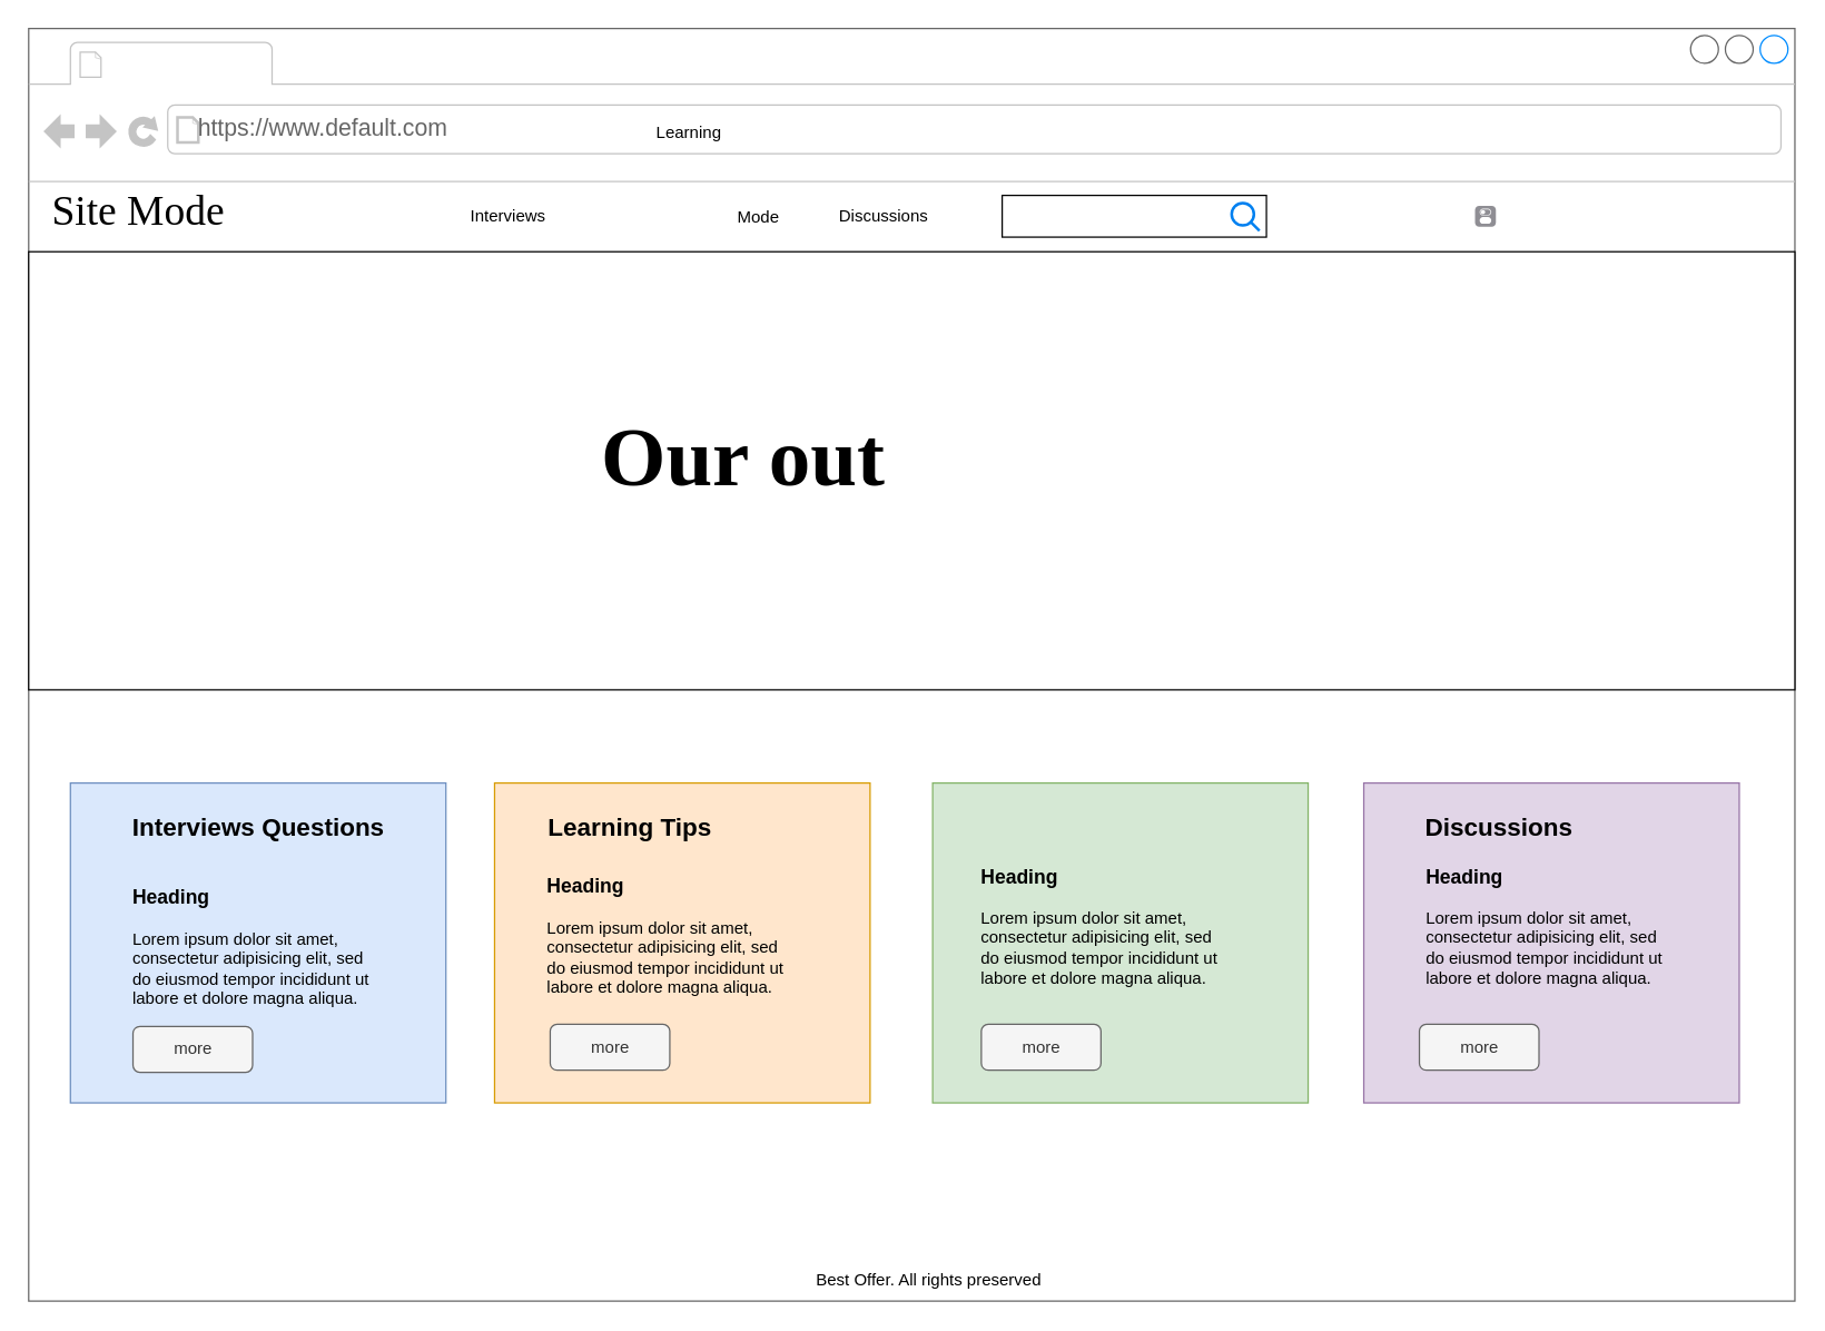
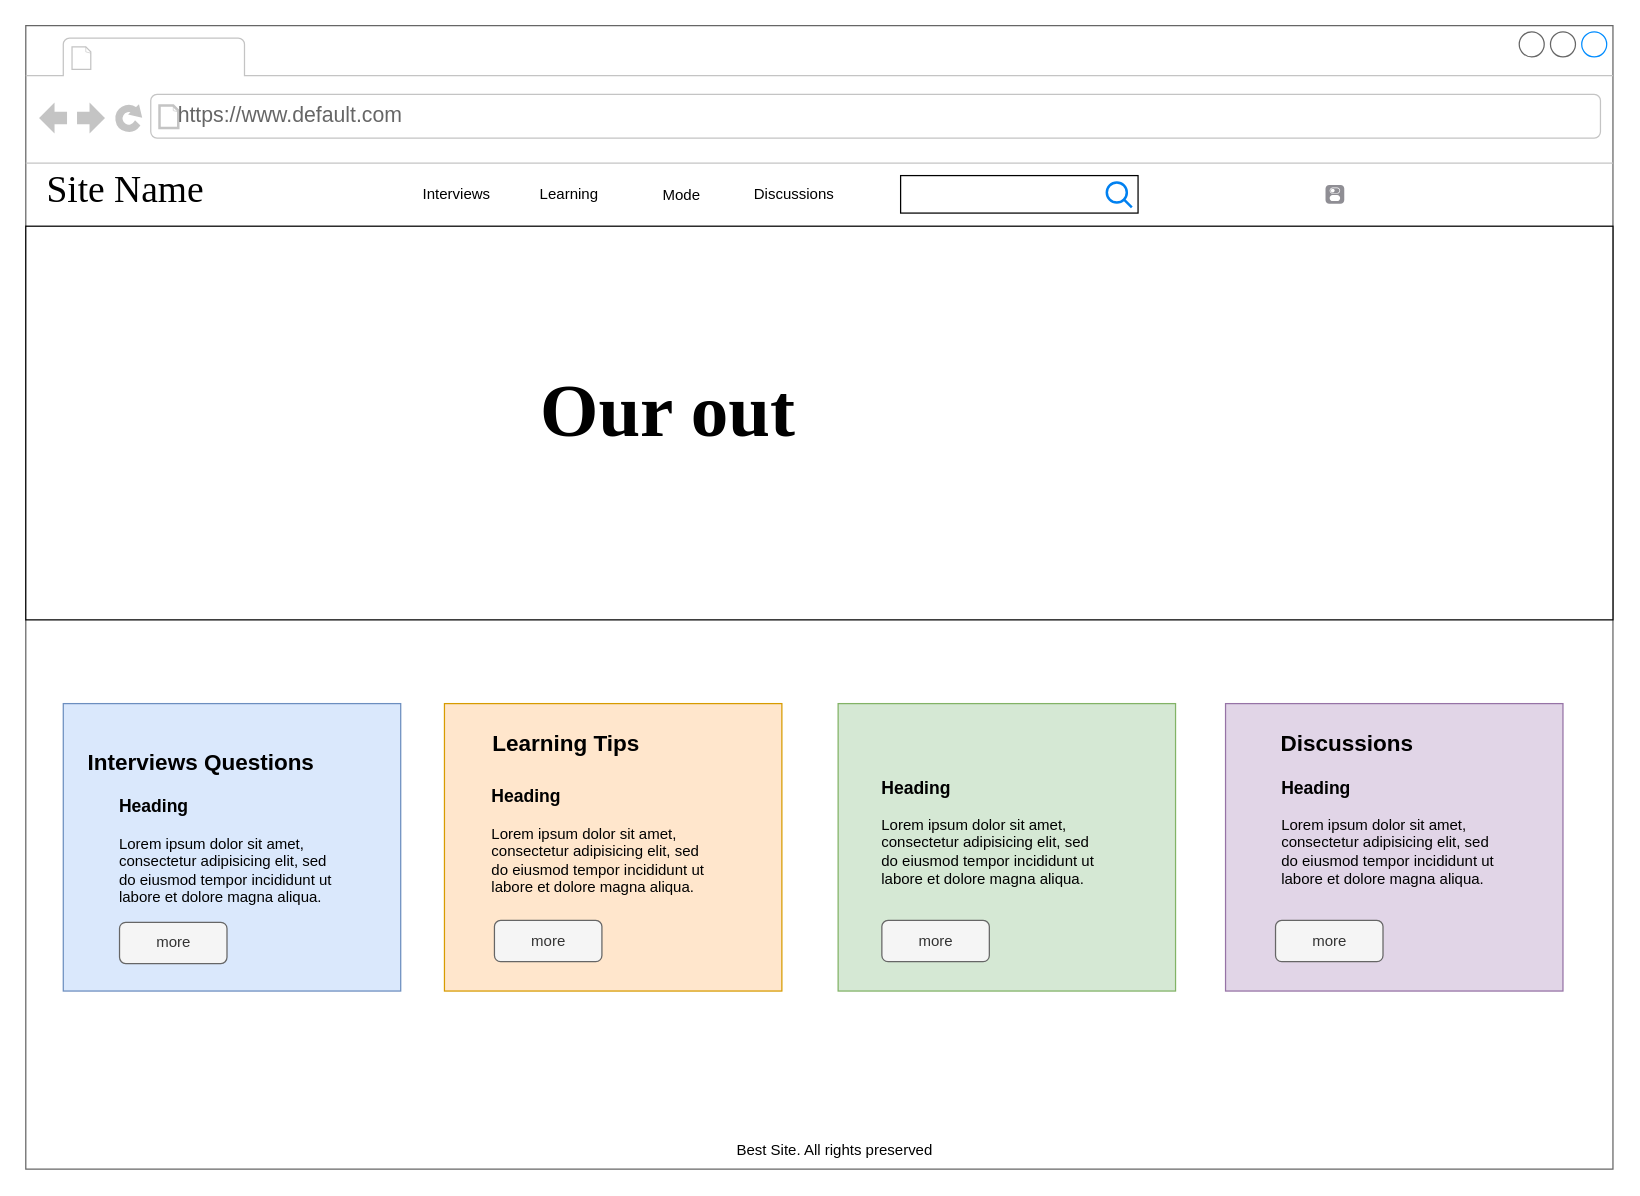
- <mxCell id="6" value="Learning" style="text;html=1;strokeColor=none;fillColor=none;align=center;verticalAlign=middle;whiteSpace=wrap;rounded=0;" parent="2" vertex="1"><mxGeometry x="445" y="60" width="60" height="30" as="geometry" /></mxCell>
+ <mxCell id="6" value="Learning" style="text;html=1;strokeColor=none;fillColor=none;align=center;verticalAlign=middle;whiteSpace=wrap;rounded=0;" parent="2" vertex="1"><mxGeometry x="405" y="120" width="60" height="30" as="geometry" /></mxCell>
- <mxCell id="4" value="Site Mode" style="text;html=1;points=[];align=left;verticalAlign=top;spacingTop=-4;fontSize=30;fontFamily=Verdana" parent="2" vertex="1"><mxGeometry x="15" y="110.5" width="340" height="50" as="geometry" /></mxCell>
+ <mxCell id="4" value="Site Name" style="text;html=1;points=[];align=left;verticalAlign=top;spacingTop=-4;fontSize=30;fontFamily=Verdana" parent="2" vertex="1"><mxGeometry x="15" y="110.5" width="340" height="50" as="geometry" /></mxCell>
- <mxCell id="16" value="&lt;h2&gt;Interviews Questions&lt;/h2&gt;" style="text;html=1;strokeColor=none;fillColor=none;align=center;verticalAlign=middle;whiteSpace=wrap;rounded=0;" parent="2" vertex="1"><mxGeometry x="57.5" y="562.5" width="215" height="25" as="geometry" /></mxCell>
+ <mxCell id="16" value="&lt;h2&gt;Interviews Questions&lt;/h2&gt;" style="text;html=1;strokeColor=none;fillColor=none;align=center;verticalAlign=middle;whiteSpace=wrap;rounded=0;" parent="2" vertex="1"><mxGeometry x="32.5" y="577.5" width="215" height="25" as="geometry" /></mxCell>
- <mxCell id="27" value="Best Offer. All rights preserved" style="text;html=1;strokeColor=none;fillColor=none;align=center;verticalAlign=middle;whiteSpace=wrap;rounded=0;" parent="2" vertex="1"><mxGeometry x="555" y="885" width="185" height="30" as="geometry" /></mxCell>
+ <mxCell id="27" value="Best Site. All rights preserved" style="text;html=1;strokeColor=none;fillColor=none;align=center;verticalAlign=middle;whiteSpace=wrap;rounded=0;" parent="2" vertex="1"><mxGeometry x="555" y="885" width="185" height="30" as="geometry" /></mxCell>
